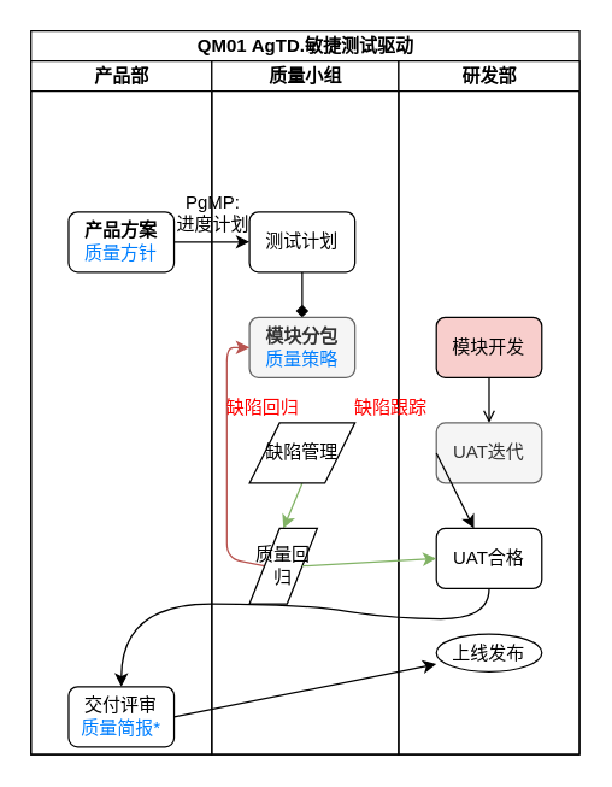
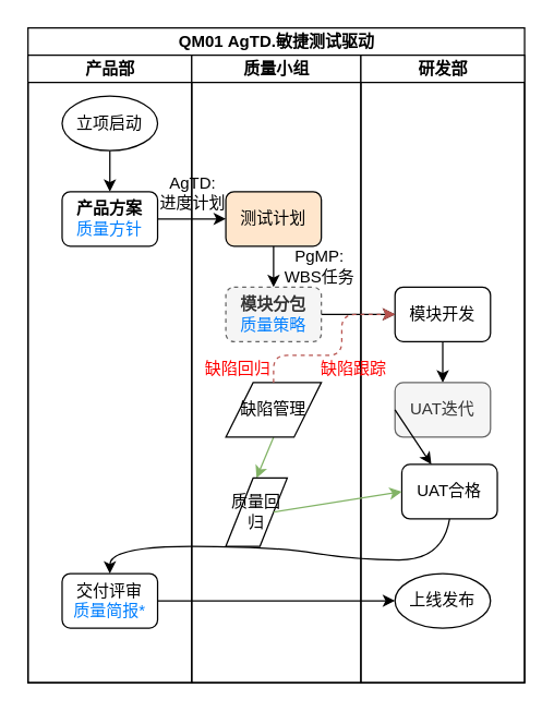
+ <mxCell id="5" value="立项启动" style="ellipse;whiteSpace=wrap;html=1;" vertex="1" parent="3"><mxGeometry x="25" y="30" width="70" height="40" as="geometry" /></mxCell>
+ <mxCell id="4" style="edgeStyle=none;html=1;exitX=0.5;exitY=1;exitDx=0;exitDy=0;entryX=0.5;entryY=0;entryDx=0;entryDy=0;" edge="1" parent="3" source="5" target="6"><mxGeometry relative="1" as="geometry" /></mxCell>
- <mxCell id="11" value="PgMP:&lt;br&gt;进度计划" style="text;html=1;strokeColor=none;fillColor=none;align=center;verticalAlign=middle;whiteSpace=wrap;rounded=0;" vertex="1" parent="8"><mxGeometry x="-29.0" y="86" width="60" height="30" as="geometry" /></mxCell>
+ <mxCell id="11" value="AgTD:&lt;br&gt;进度计划" style="text;html=1;strokeColor=none;fillColor=none;align=center;verticalAlign=middle;whiteSpace=wrap;rounded=0;" vertex="1" parent="8"><mxGeometry x="-29.0" y="86" width="60" height="30" as="geometry" /></mxCell>
- <mxCell id="10" value="测试计划" style="rounded=1;whiteSpace=wrap;html=1;" vertex="1" parent="8"><mxGeometry x="25.0" y="100" width="70" height="40" as="geometry" /></mxCell>
+ <mxCell id="10" value="测试计划" style="rounded=1;whiteSpace=wrap;html=1;fillColor=#ffe6cc;" vertex="1" parent="8"><mxGeometry x="25.0" y="100" width="70" height="40" as="geometry" /></mxCell>
+ <mxCell id="13" value="PgMP:&lt;br&gt;WBS任务" style="text;html=1;strokeColor=none;fillColor=none;align=center;verticalAlign=middle;whiteSpace=wrap;rounded=0;" vertex="1" parent="8"><mxGeometry x="64.0" y="140" width="60" height="30" as="geometry" /></mxCell>
- <mxCell id="9" style="edgeStyle=none;html=1;exitX=0.5;exitY=1;exitDx=0;exitDy=0;entryX=0.5;entryY=0;entryDx=0;entryDy=0;endArrow=diamond;" edge="1" parent="8" source="10" target="12"><mxGeometry relative="1" as="geometry" /></mxCell>
+ <mxCell id="9" style="edgeStyle=none;html=1;exitX=0.5;exitY=1;exitDx=0;exitDy=0;entryX=0.5;entryY=0;entryDx=0;entryDy=0;" edge="1" parent="8" source="10" target="12"><mxGeometry relative="1" as="geometry" /></mxCell>
- <mxCell id="12" value="&lt;b&gt;模块分包&lt;/b&gt;&lt;br&gt;&lt;font color=&quot;#007fff&quot;&gt;质量策略&lt;/font&gt;" style="rounded=1;whiteSpace=wrap;html=1;fillColor=#f5f5f5;fontColor=#333333;strokeColor=#666666;" vertex="1" parent="8"><mxGeometry x="25.0" y="170" width="70" height="40" as="geometry" /></mxCell>
+ <mxCell id="12" value="&lt;b&gt;模块分包&lt;/b&gt;&lt;br&gt;&lt;font color=&quot;#007fff&quot;&gt;质量策略&lt;/font&gt;" style="rounded=1;whiteSpace=wrap;html=1;fillColor=#f5f5f5;fontColor=#333333;strokeColor=#666666;dashed=1;" vertex="1" parent="8"><mxGeometry x="25.0" y="170" width="70" height="40" as="geometry" /></mxCell>
+ <mxCell id="27" style="edgeStyle=none;html=1;exitX=1;exitY=0.5;exitDx=0;exitDy=0;" edge="1" parent="2" source="12" target="21"><mxGeometry relative="1" as="geometry" /></mxCell>
- <mxCell id="21" value="模块开发" style="rounded=1;whiteSpace=wrap;html=1;fillColor=#f8cecc;" vertex="1" parent="19"><mxGeometry x="25.0" y="170" width="70" height="40" as="geometry" /></mxCell>
+ <mxCell id="21" value="模块开发" style="rounded=1;whiteSpace=wrap;html=1;" vertex="1" parent="19"><mxGeometry x="25.0" y="170" width="70" height="40" as="geometry" /></mxCell>
+ <mxCell id="29" style="edgeStyle=none;html=1;exitX=0.5;exitY=0;exitDx=0;exitDy=0;entryX=0;entryY=0.5;entryDx=0;entryDy=0;fontColor=#000000;fillColor=#f8cecc;strokeColor=#b85450;dashed=1;" edge="1" parent="2" source="15" target="21"><mxGeometry relative="1" as="geometry"><Array as="points"><mxPoint x="180.0" y="240" /><mxPoint x="230.0" y="240" /><mxPoint x="230.0" y="210" /></Array></mxGeometry></mxCell>
- <mxCell id="20" style="edgeStyle=none;html=1;exitX=0.5;exitY=1;exitDx=0;exitDy=0;entryX=0.5;entryY=0;entryDx=0;entryDy=0;endArrow=open;" edge="1" parent="19" source="21" target="22"><mxGeometry relative="1" as="geometry" /></mxCell>
+ <mxCell id="20" style="edgeStyle=none;html=1;exitX=0.5;exitY=1;exitDx=0;exitDy=0;entryX=0.5;entryY=0;entryDx=0;entryDy=0;" edge="1" parent="19" source="21" target="22"><mxGeometry relative="1" as="geometry" /></mxCell>
- <mxCell id="16" style="edgeStyle=none;html=1;exitX=0;exitY=0.5;exitDx=0;exitDy=0;entryX=0;entryY=0.5;entryDx=0;entryDy=0;fontColor=#000000;fillColor=#f8cecc;strokeColor=#b85450;" edge="1" parent="8" source="17" target="12"><mxGeometry relative="1" as="geometry"><Array as="points"><mxPoint x="10.0" y="330" /><mxPoint x="10.0" y="260" /><mxPoint x="10.0" y="190" /></Array></mxGeometry></mxCell>
- <mxCell id="23" value="UAT合格" style="rounded=1;whiteSpace=wrap;html=1;" vertex="1" parent="19"><mxGeometry x="25.0" y="310" width="70" height="40" as="geometry" /></mxCell>
+ <mxCell id="23" value="UAT合格" style="rounded=1;whiteSpace=wrap;html=1;" vertex="1" parent="19"><mxGeometry x="30" y="300" width="70" height="40" as="geometry" /></mxCell>
- <mxCell id="24" value="上线发布" style="ellipse;whiteSpace=wrap;html=1;" vertex="1" parent="19"><mxGeometry x="25.0" y="380" width="70" height="25" as="geometry" /></mxCell>
+ <mxCell id="24" value="上线发布" style="ellipse;whiteSpace=wrap;html=1;" vertex="1" parent="19"><mxGeometry x="25.0" y="380" width="70" height="40" as="geometry" /></mxCell>
- <mxCell id="7" value="交付评审&lt;br&gt;&lt;font color=&quot;#007fff&quot;&gt;质量简报*&lt;/font&gt;" style="rounded=1;whiteSpace=wrap;html=1;" vertex="1" parent="3"><mxGeometry x="25.0" y="415" width="70" height="40" as="geometry" /></mxCell>
+ <mxCell id="7" value="交付评审&lt;br&gt;&lt;font color=&quot;#007fff&quot;&gt;质量简报*&lt;/font&gt;" style="rounded=1;whiteSpace=wrap;html=1;" vertex="1" parent="3"><mxGeometry x="25.0" y="380" width="70" height="40" as="geometry" /></mxCell>
